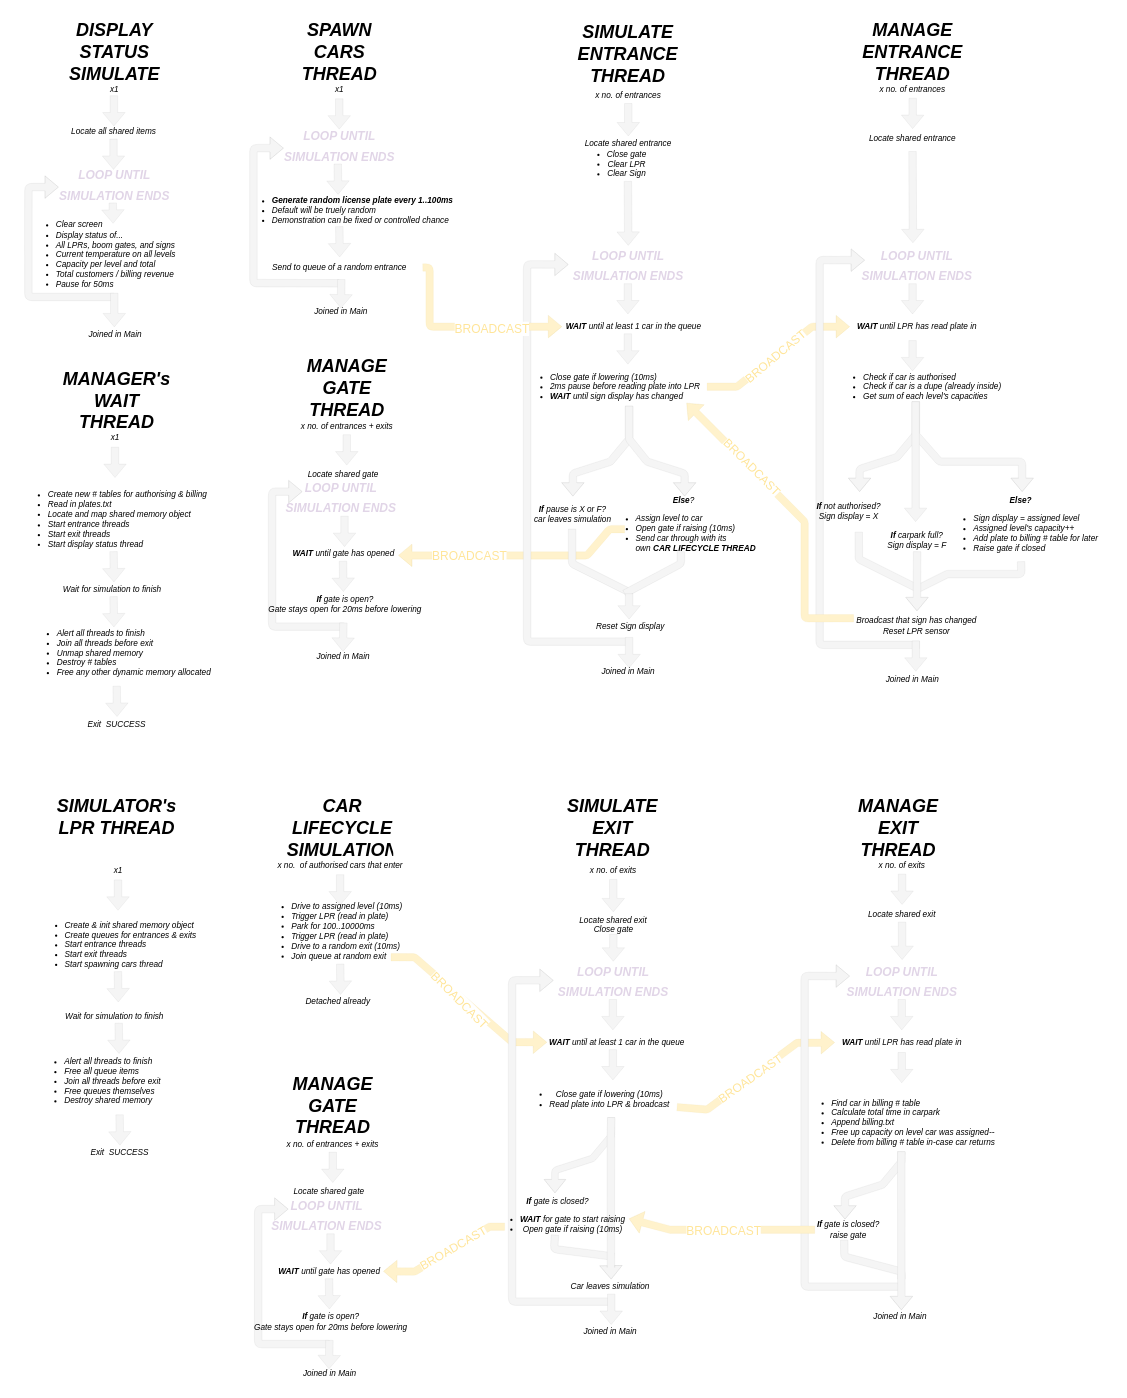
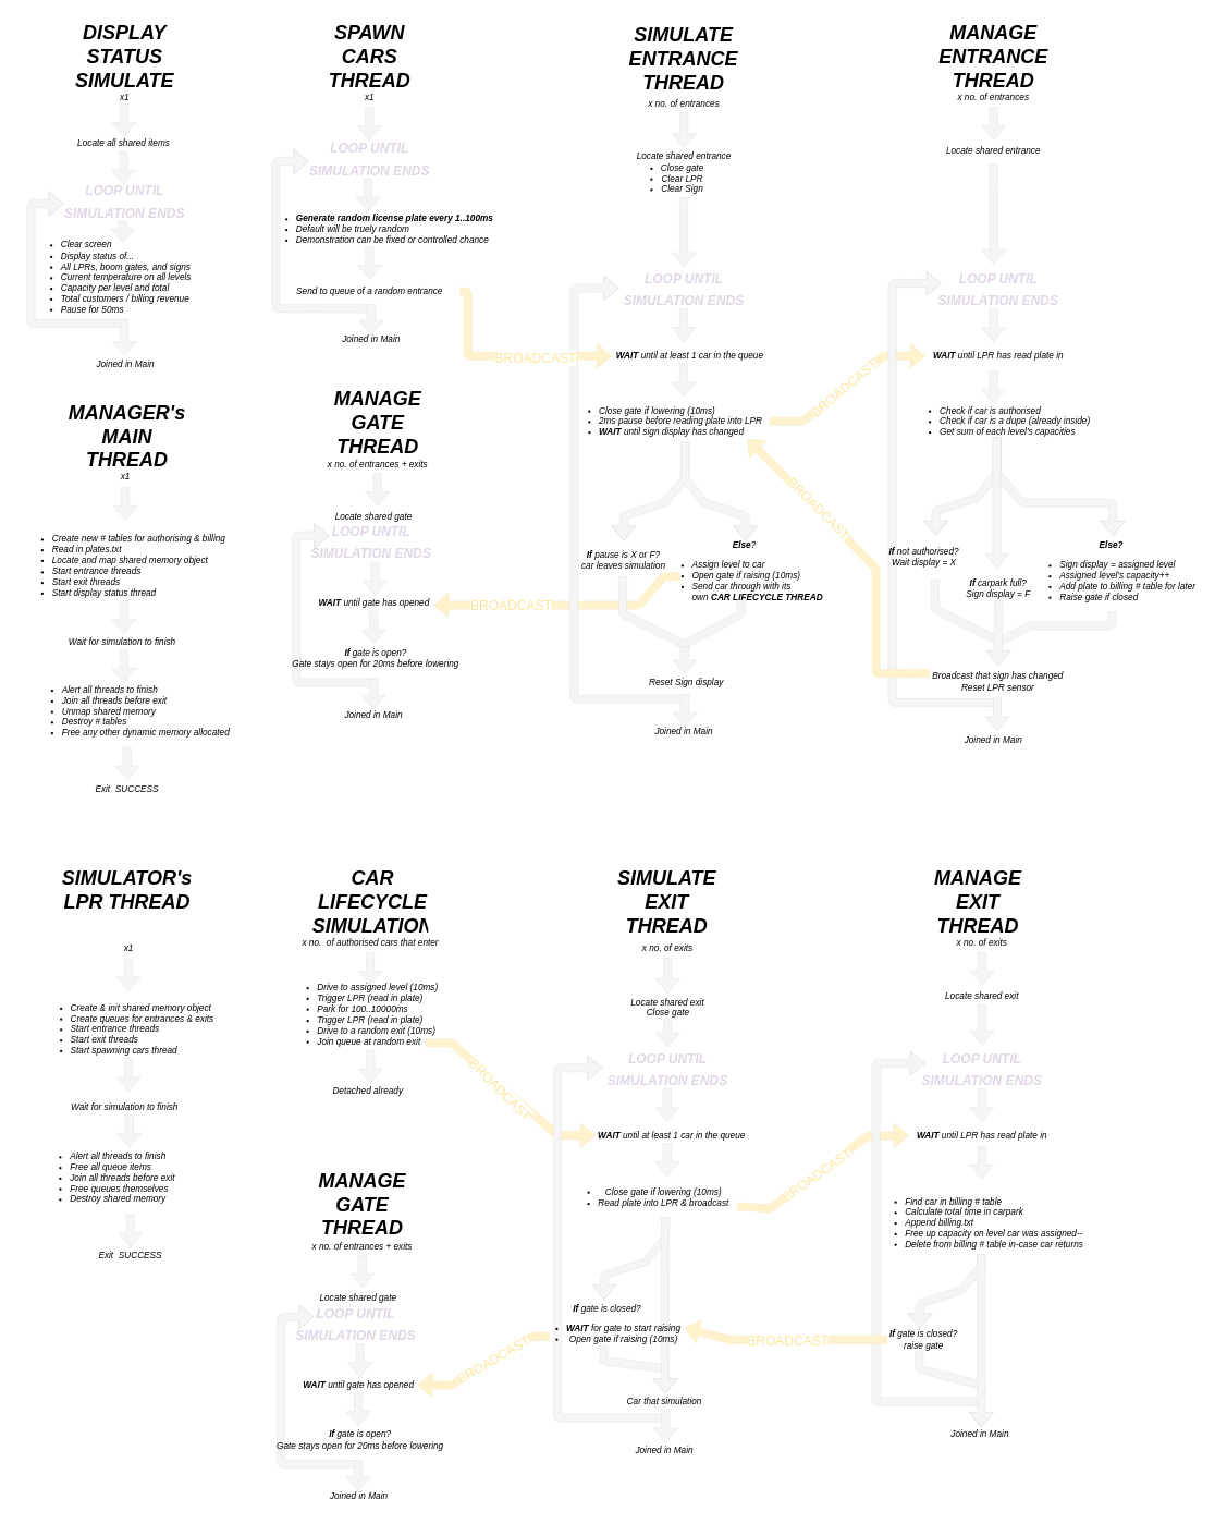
- <mxCell id="134" value="&lt;h1&gt;&lt;i&gt;MANAGER's WAIT THREAD&lt;/i&gt;&lt;/h1&gt;" style="text;html=1;strokeColor=none;fillColor=none;spacing=5;spacingTop=-20;whiteSpace=wrap;overflow=hidden;rounded=0;align=center;" vertex="1" parent="1"><mxGeometry x="78" y="485" width="154" height="100" as="geometry" /></mxCell>
+ <mxCell id="134" value="&lt;h1&gt;&lt;i&gt;MANAGER's MAIN THREAD&lt;/i&gt;&lt;/h1&gt;" style="text;html=1;strokeColor=none;fillColor=none;spacing=5;spacingTop=-20;whiteSpace=wrap;overflow=hidden;rounded=0;align=center;" vertex="1" parent="1"><mxGeometry x="78" y="485" width="154" height="100" as="geometry" /></mxCell>
- <mxCell id="69" value="&lt;i&gt;If &lt;span style=&quot;font-weight: normal&quot;&gt;not authorised?&lt;br&gt;&lt;/span&gt;&lt;/i&gt;&lt;i&gt;&lt;span style=&quot;font-weight: normal&quot;&gt;Sign display = X&lt;/span&gt;&lt;/i&gt;&lt;i&gt;&lt;span style=&quot;font-weight: normal&quot;&gt;&lt;br&gt;&lt;/span&gt;&lt;/i&gt;" style="text;html=1;strokeColor=none;fillColor=none;align=center;verticalAlign=middle;whiteSpace=wrap;rounded=0;fontSize=11;fontStyle=1" vertex="1" parent="1"><mxGeometry x="1055.88" y="657.18" width="150" height="46.82" as="geometry" /></mxCell>
+ <mxCell id="69" value="&lt;i&gt;If &lt;span style=&quot;font-weight: normal&quot;&gt;not authorised?&lt;br&gt;&lt;/span&gt;&lt;/i&gt;&lt;i&gt;&lt;span style=&quot;font-weight: normal&quot;&gt;Wait display = X&lt;/span&gt;&lt;/i&gt;&lt;i&gt;&lt;span style=&quot;font-weight: normal&quot;&gt;&lt;br&gt;&lt;/span&gt;&lt;/i&gt;" style="text;html=1;strokeColor=none;fillColor=none;align=center;verticalAlign=middle;whiteSpace=wrap;rounded=0;fontSize=11;fontStyle=1" vertex="1" parent="1"><mxGeometry x="1055.88" y="657.18" width="150" height="46.82" as="geometry" /></mxCell>
- <mxCell id="115" value="&lt;i&gt;Car leaves simulation&lt;br&gt;&lt;/i&gt;" style="text;html=1;strokeColor=none;fillColor=none;align=center;verticalAlign=middle;whiteSpace=wrap;rounded=0;fontSize=11;" vertex="1" parent="1"><mxGeometry x="731.06" y="1705.02" width="163.88" height="19.98" as="geometry" /></mxCell>
+ <mxCell id="115" value="&lt;i&gt;Car that simulation&lt;br&gt;&lt;/i&gt;" style="text;html=1;strokeColor=none;fillColor=none;align=center;verticalAlign=middle;whiteSpace=wrap;rounded=0;fontSize=11;" vertex="1" parent="1"><mxGeometry x="731.06" y="1705.02" width="163.88" height="19.98" as="geometry" /></mxCell>
